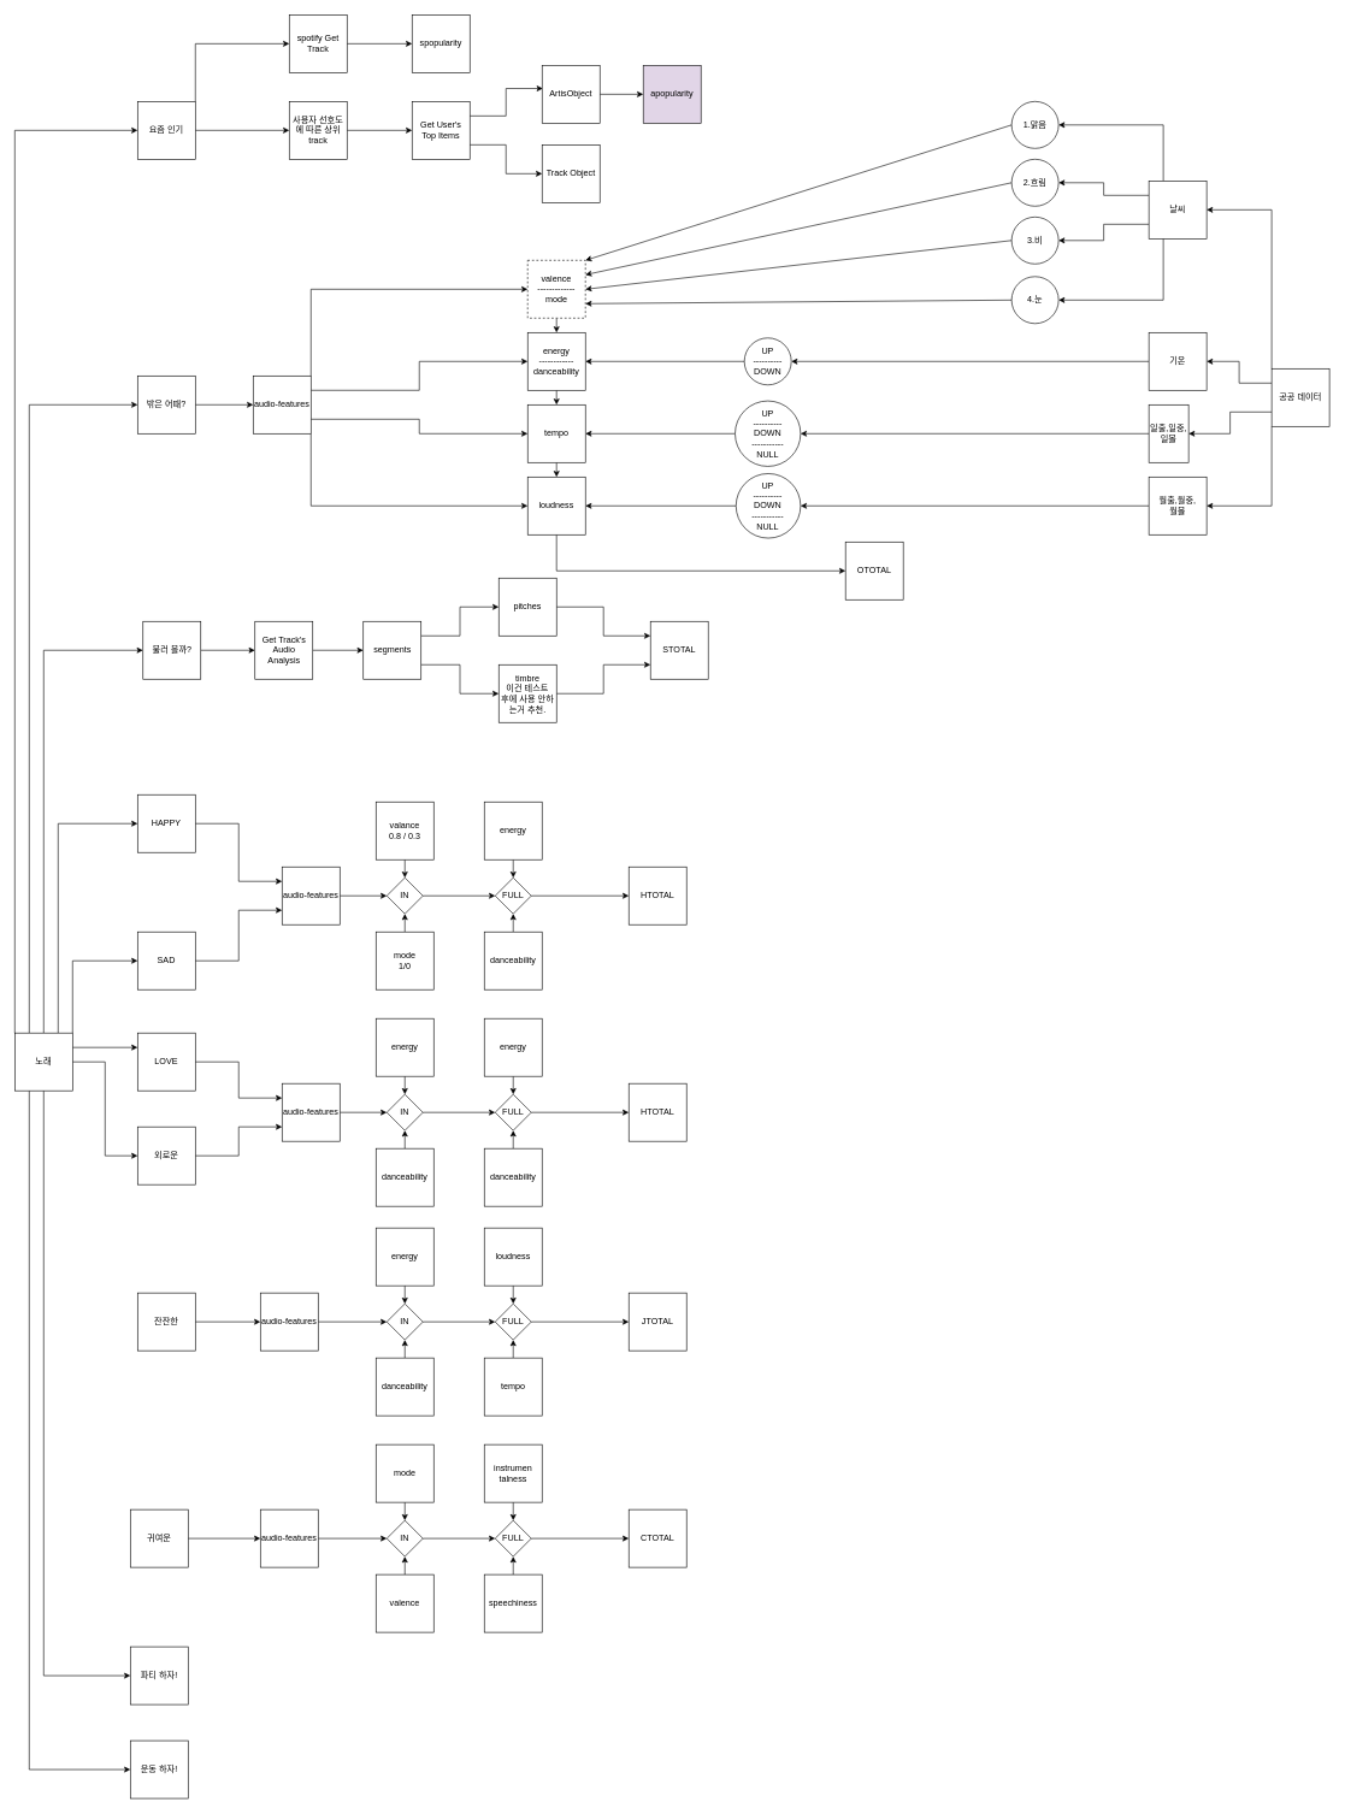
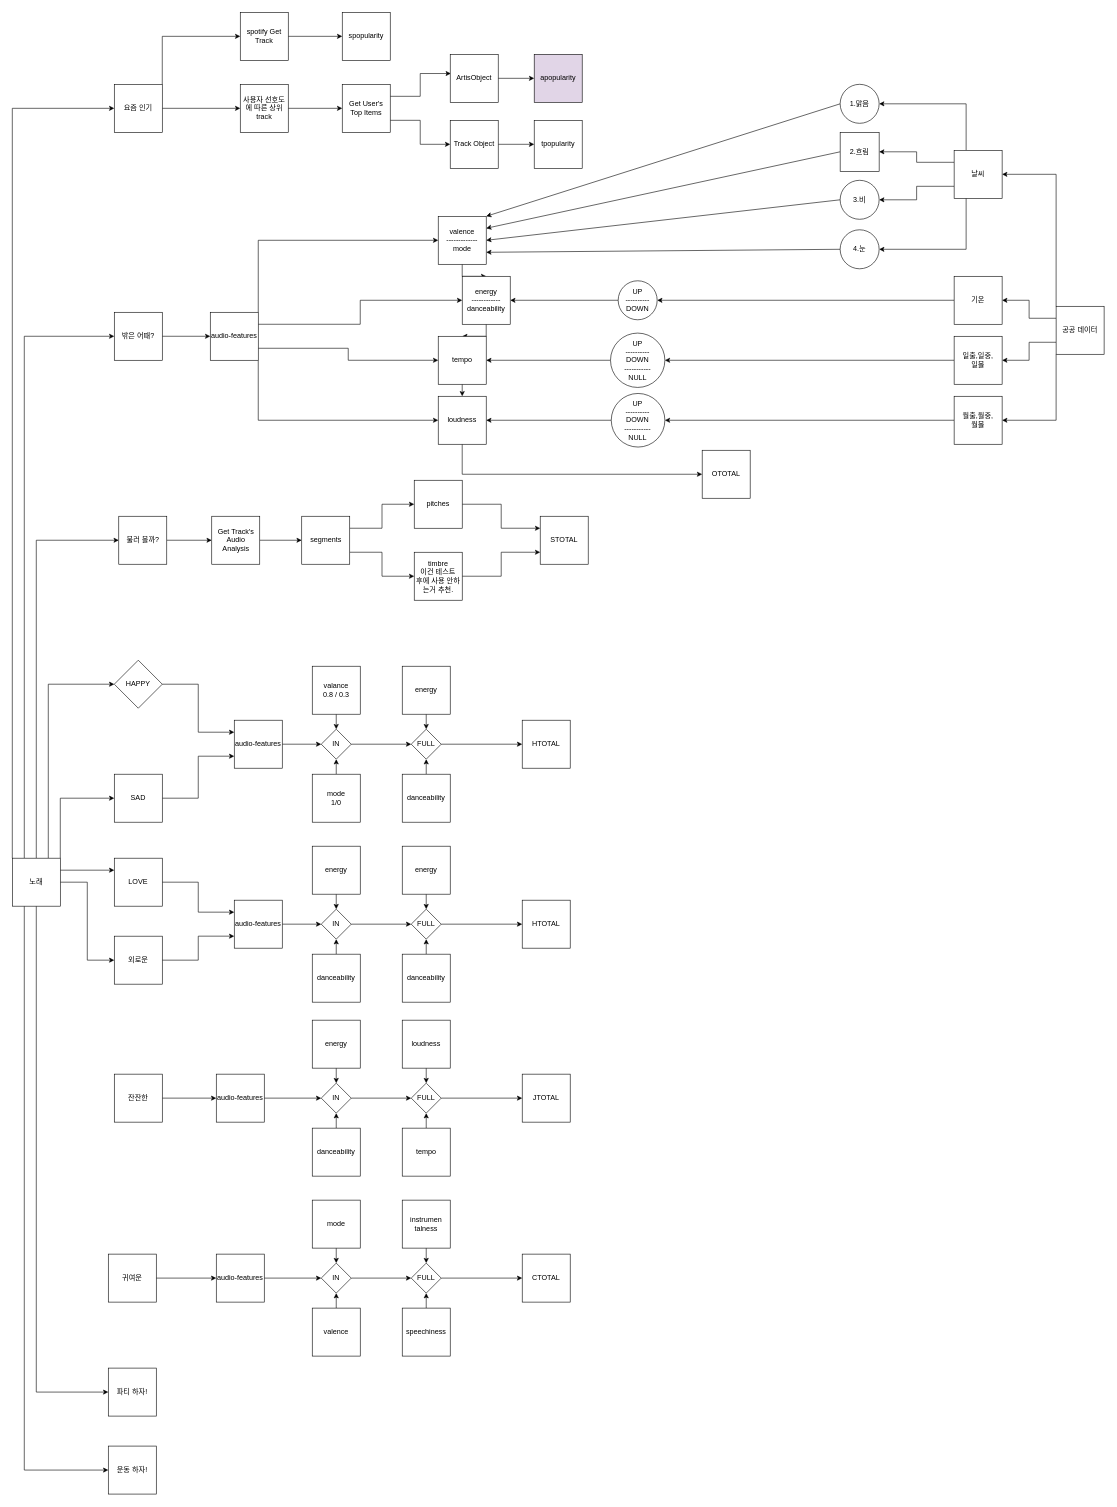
+ <mxCell id="39" style="edgeStyle=orthogonalEdgeStyle;rounded=0;orthogonalLoop=1;jettySize=auto;html=1;exitX=1;exitY=0.5;exitDx=0;exitDy=0;entryX=0;entryY=0.5;entryDx=0;entryDy=0;" parent="1" source="40" target="46" edge="1"><mxGeometry relative="1" as="geometry" /></mxCell>
+ <mxCell id="46" value="tpopularity" style="whiteSpace=wrap;html=1;aspect=fixed;" parent="1" vertex="1"><mxGeometry x="890" y="200" width="80" height="80" as="geometry" /></mxCell>
- <mxCell id="89" value="2.흐림" style="ellipse;whiteSpace=wrap;html=1;aspect=fixed;" parent="1" vertex="1"><mxGeometry x="1400" y="220" width="65" height="65" as="geometry" /></mxCell>
+ <mxCell id="89" value="2.흐림" style="whiteSpace=wrap;html=1;aspect=fixed;rounded=0;" parent="1" vertex="1"><mxGeometry x="1400" y="220" width="65" height="65" as="geometry" /></mxCell>
- <mxCell id="74" value="valence&lt;br&gt;-------------&lt;br&gt;mode" style="whiteSpace=wrap;html=1;aspect=fixed;dashed=1;" parent="1" vertex="1"><mxGeometry x="730" y="360" width="80" height="80" as="geometry" /></mxCell>
+ <mxCell id="74" value="valence&lt;br&gt;-------------&lt;br&gt;mode" style="whiteSpace=wrap;html=1;aspect=fixed;" parent="1" vertex="1"><mxGeometry x="730" y="360" width="80" height="80" as="geometry" /></mxCell>
- <mxCell id="76" value="energy&lt;br&gt;------------&lt;br&gt;danceability" style="whiteSpace=wrap;html=1;aspect=fixed;" parent="1" vertex="1"><mxGeometry x="730" y="460" width="80" height="80" as="geometry" /></mxCell>
+ <mxCell id="76" value="energy&lt;br&gt;------------&lt;br&gt;danceability" style="whiteSpace=wrap;html=1;aspect=fixed;" parent="1" vertex="1"><mxGeometry x="770" y="460" width="80" height="80" as="geometry" /></mxCell>
- <mxCell id="54" value="일출,일중,&lt;br&gt;일몰" style="whiteSpace=wrap;html=1;aspect=fixed;" parent="1" vertex="1"><mxGeometry x="1590" y="560" width="55" height="80" as="geometry" /></mxCell>
+ <mxCell id="54" value="일출,일중,&lt;br&gt;일몰" style="whiteSpace=wrap;html=1;aspect=fixed;" parent="1" vertex="1"><mxGeometry x="1590" y="560" width="80" height="80" as="geometry" /></mxCell>
- <mxCell id="20" value="HAPPY" style="whiteSpace=wrap;html=1;aspect=fixed;" parent="1" vertex="1"><mxGeometry x="190" y="1100" width="80" height="80" as="geometry" /></mxCell>
+ <mxCell id="20" value="HAPPY" style="rhombus;whiteSpace=wrap;html=1;aspect=fixed;" parent="1" vertex="1"><mxGeometry x="190" y="1100" width="80" height="80" as="geometry" /></mxCell>
